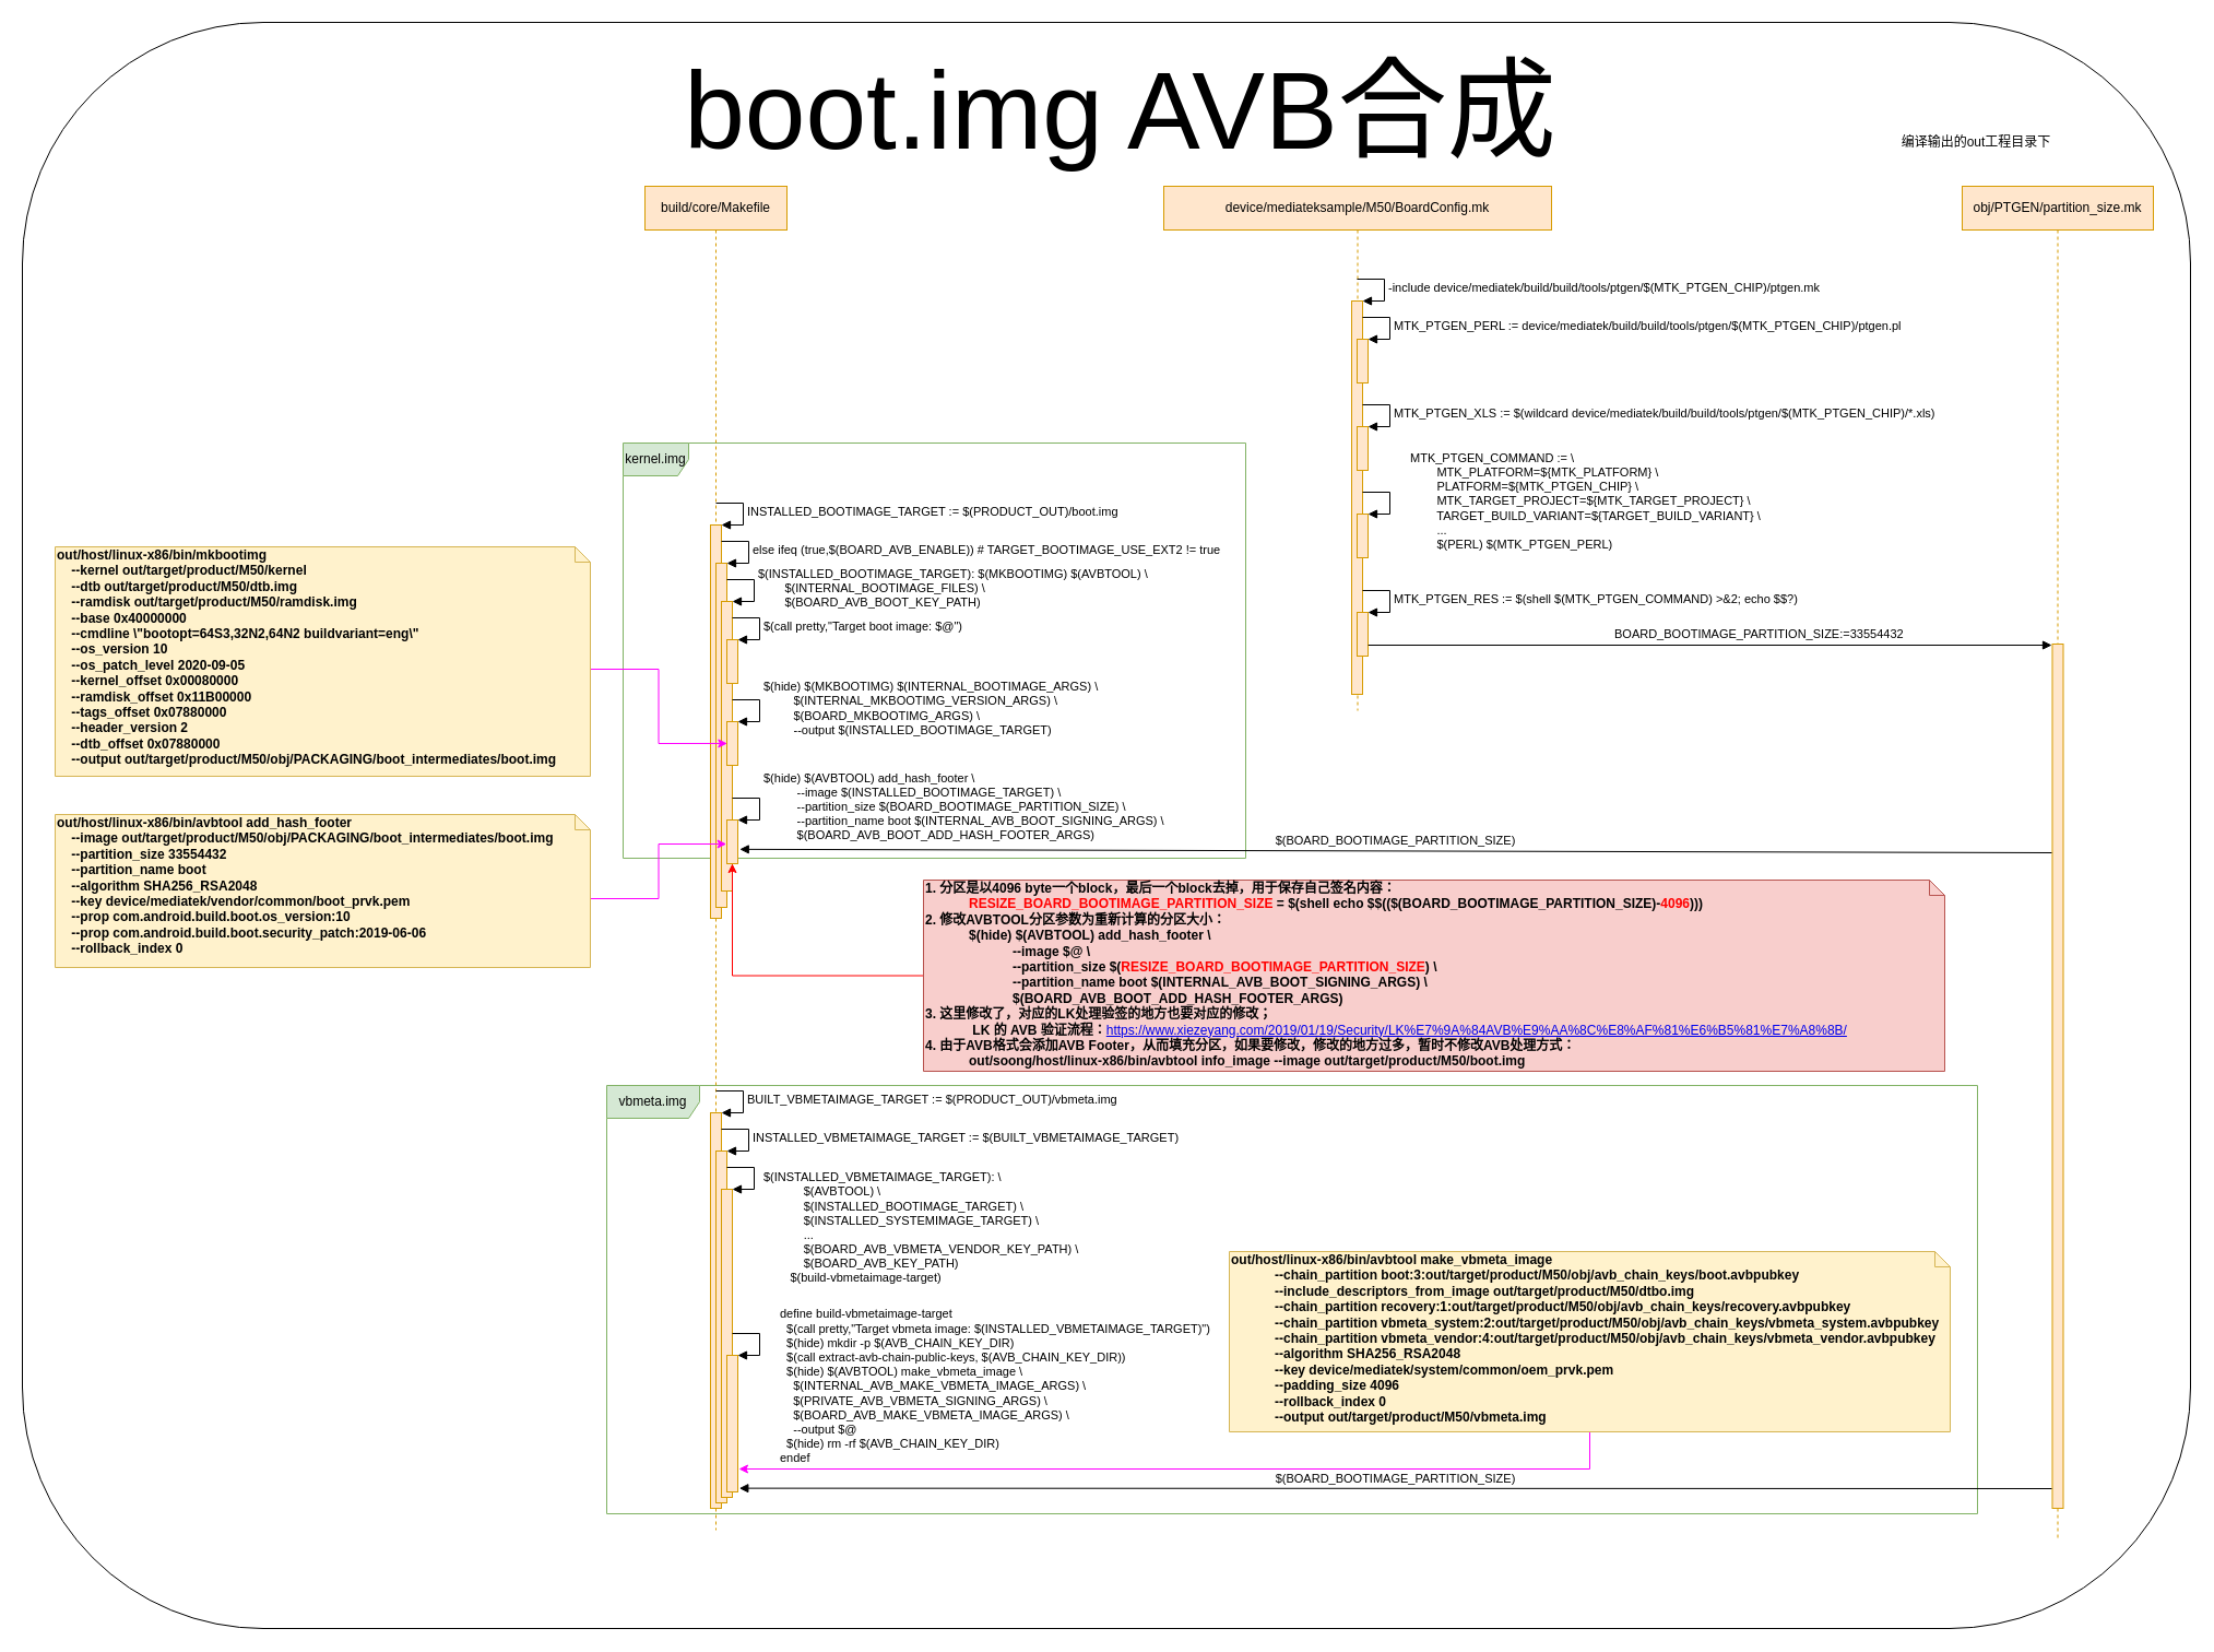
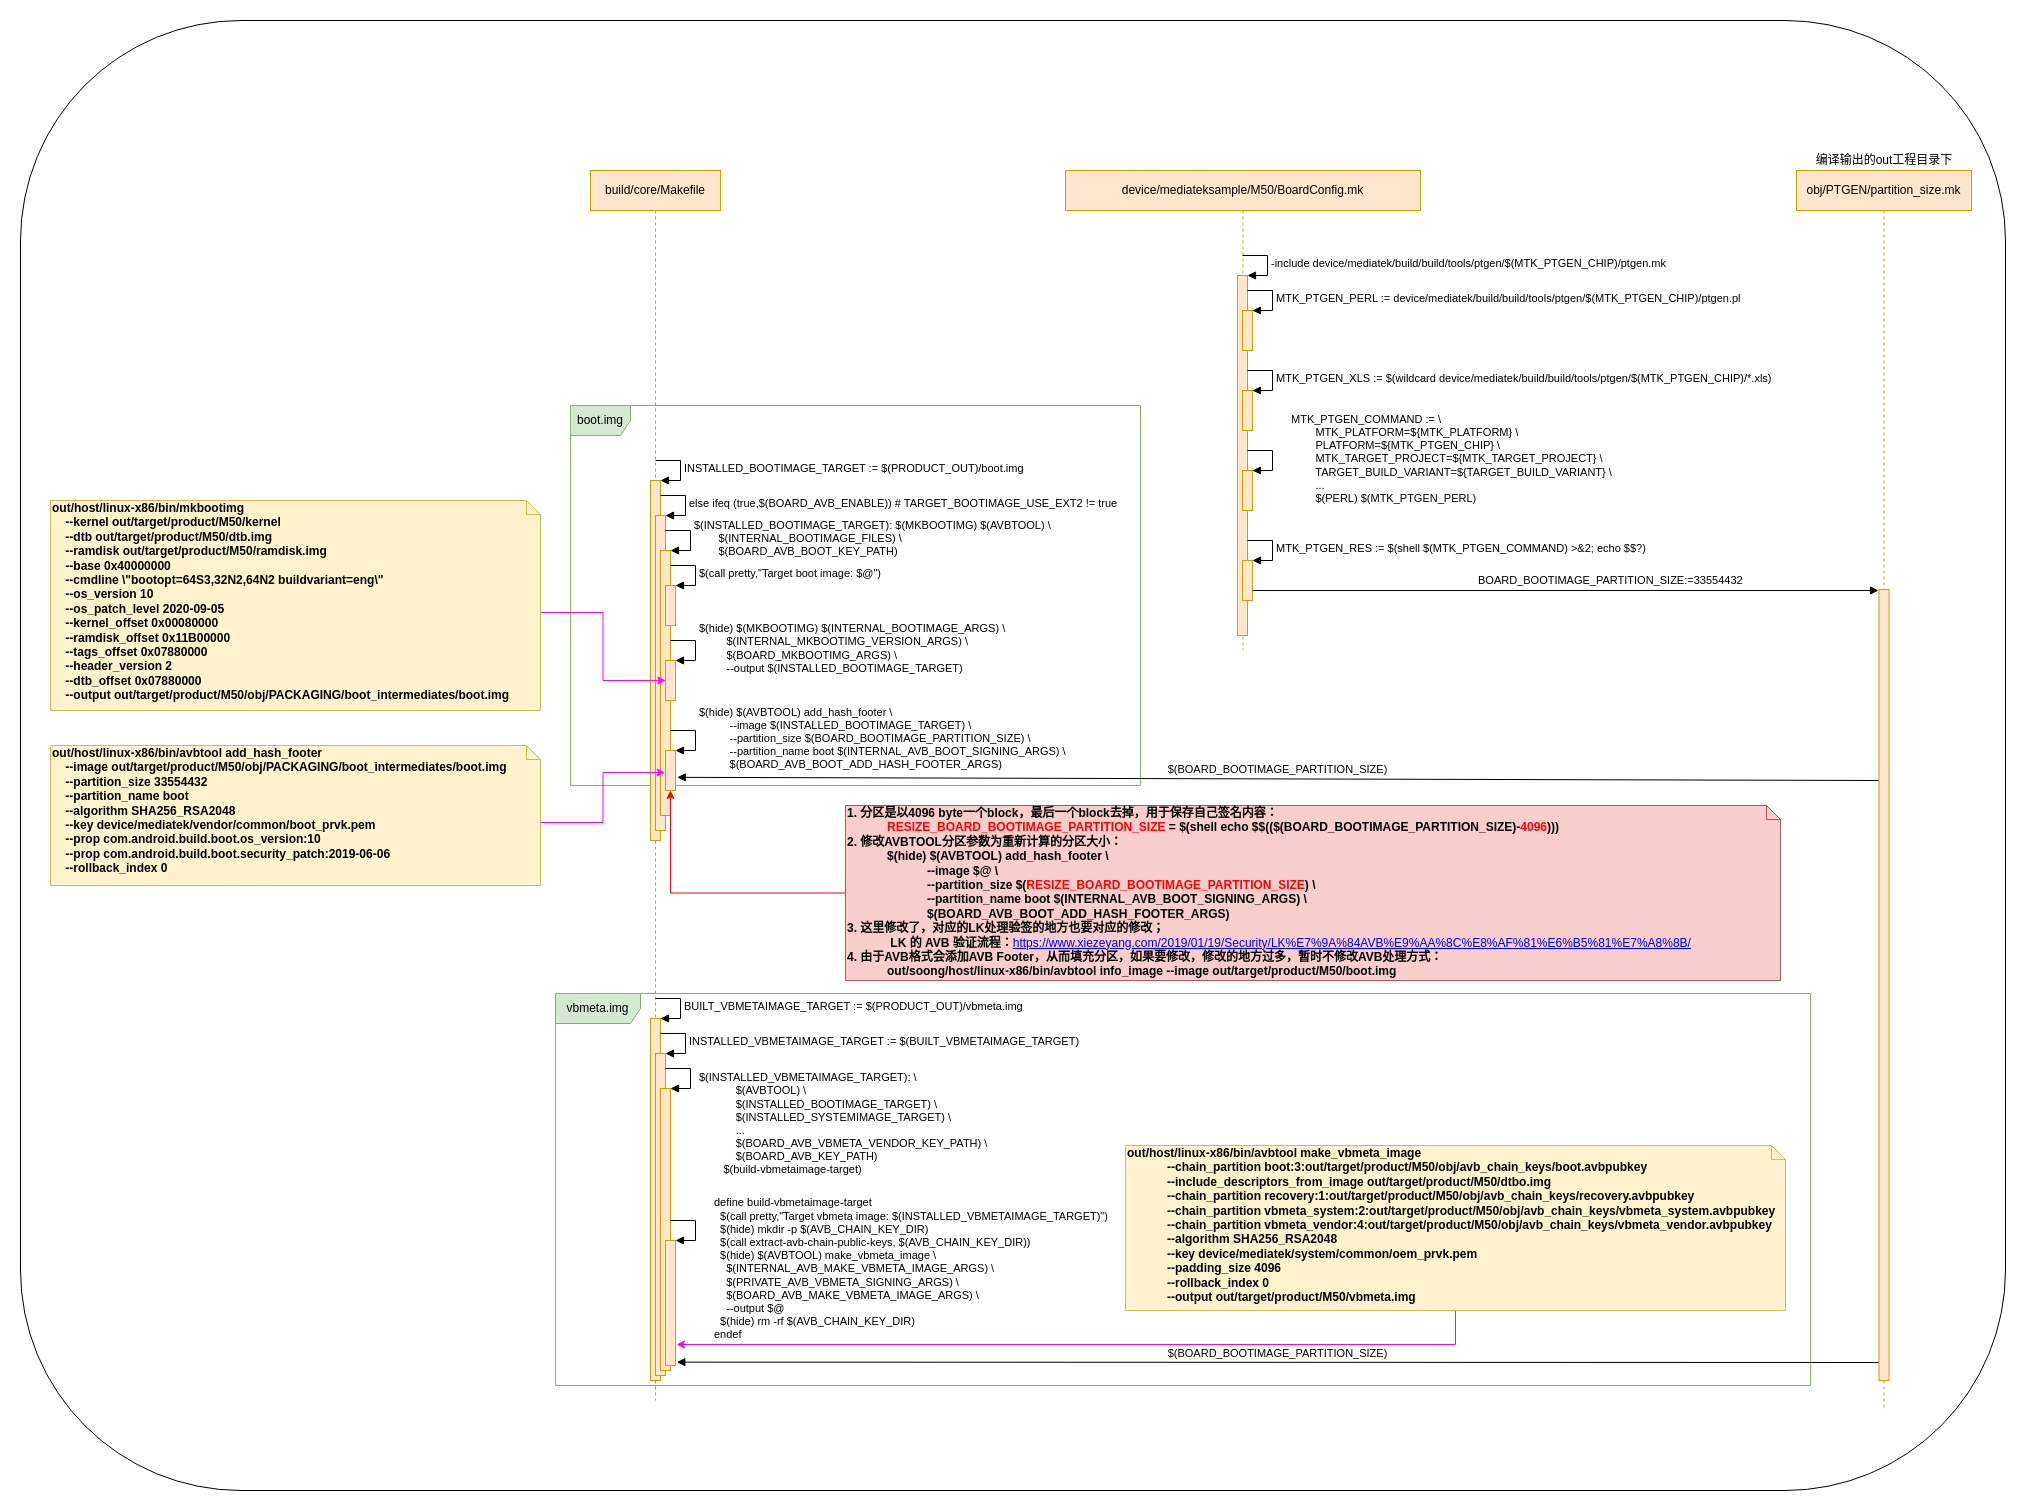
- <mxCell id="46" value="&lt;font style=&quot;font-size: 100px&quot;&gt;boot.img AVB合成&lt;/font&gt;" style="text;html=1;strokeColor=none;fillColor=none;align=center;verticalAlign=middle;whiteSpace=wrap;rounded=0;" parent="2" vertex="1"><mxGeometry x="542.5" y="15" width="925" height="130" as="geometry" /></mxCell>
- <mxCell id="49" value="编译输出的out工程目录下" style="text;html=1;strokeColor=none;fillColor=none;align=center;verticalAlign=middle;whiteSpace=wrap;rounded=0;" parent="2" vertex="1"><mxGeometry x="1713.5" y="100" width="150" height="20" as="geometry" /></mxCell>
+ <mxCell id="49" value="编译输出的out工程目录下" style="text;html=1;strokeColor=none;fillColor=none;align=center;verticalAlign=middle;whiteSpace=wrap;rounded=0;" parent="2" vertex="1"><mxGeometry x="1788.5" y="130" width="150" height="20" as="geometry" /></mxCell>
- <mxCell id="5" value="kernel.img" style="shape=umlFrame;whiteSpace=wrap;html=1;fillColor=#d5e8d4;strokeColor=#82b366;" parent="2" vertex="1"><mxGeometry x="550" y="385" width="570" height="380" as="geometry" /></mxCell>
+ <mxCell id="5" value="boot.img" style="shape=umlFrame;whiteSpace=wrap;html=1;fillColor=#d5e8d4;strokeColor=#82b366;" parent="2" vertex="1"><mxGeometry x="550" y="385" width="570" height="380" as="geometry" /></mxCell>
